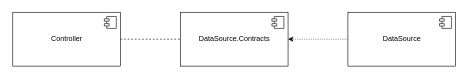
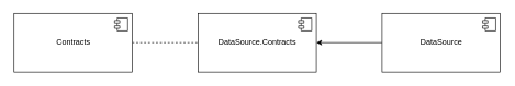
- <mxCell id="3" value="Controller" style="html=1;dropTarget=0;" vertex="1" parent="1"><mxGeometry x="20" y="20" width="180" height="90" as="geometry" /></mxCell>
+ <mxCell id="3" value="Contracts" style="html=1;dropTarget=0;" vertex="1" parent="1"><mxGeometry x="20" y="20" width="180" height="90" as="geometry" /></mxCell>
- <mxCell id="5" style="edgeStyle=orthogonalEdgeStyle;rounded=0;orthogonalLoop=1;jettySize=auto;html=1;endArrow=classic;endFill=1;dashed=1;dashPattern=1 2;" edge="1" parent="1" source="6" target="8"><mxGeometry relative="1" as="geometry" /></mxCell>
+ <mxCell id="5" style="edgeStyle=orthogonalEdgeStyle;rounded=0;orthogonalLoop=1;jettySize=auto;html=1;endArrow=classic;endFill=1;dashed=0;dashPattern=1 2;" edge="1" parent="1" source="6" target="8"><mxGeometry relative="1" as="geometry" /></mxCell>
